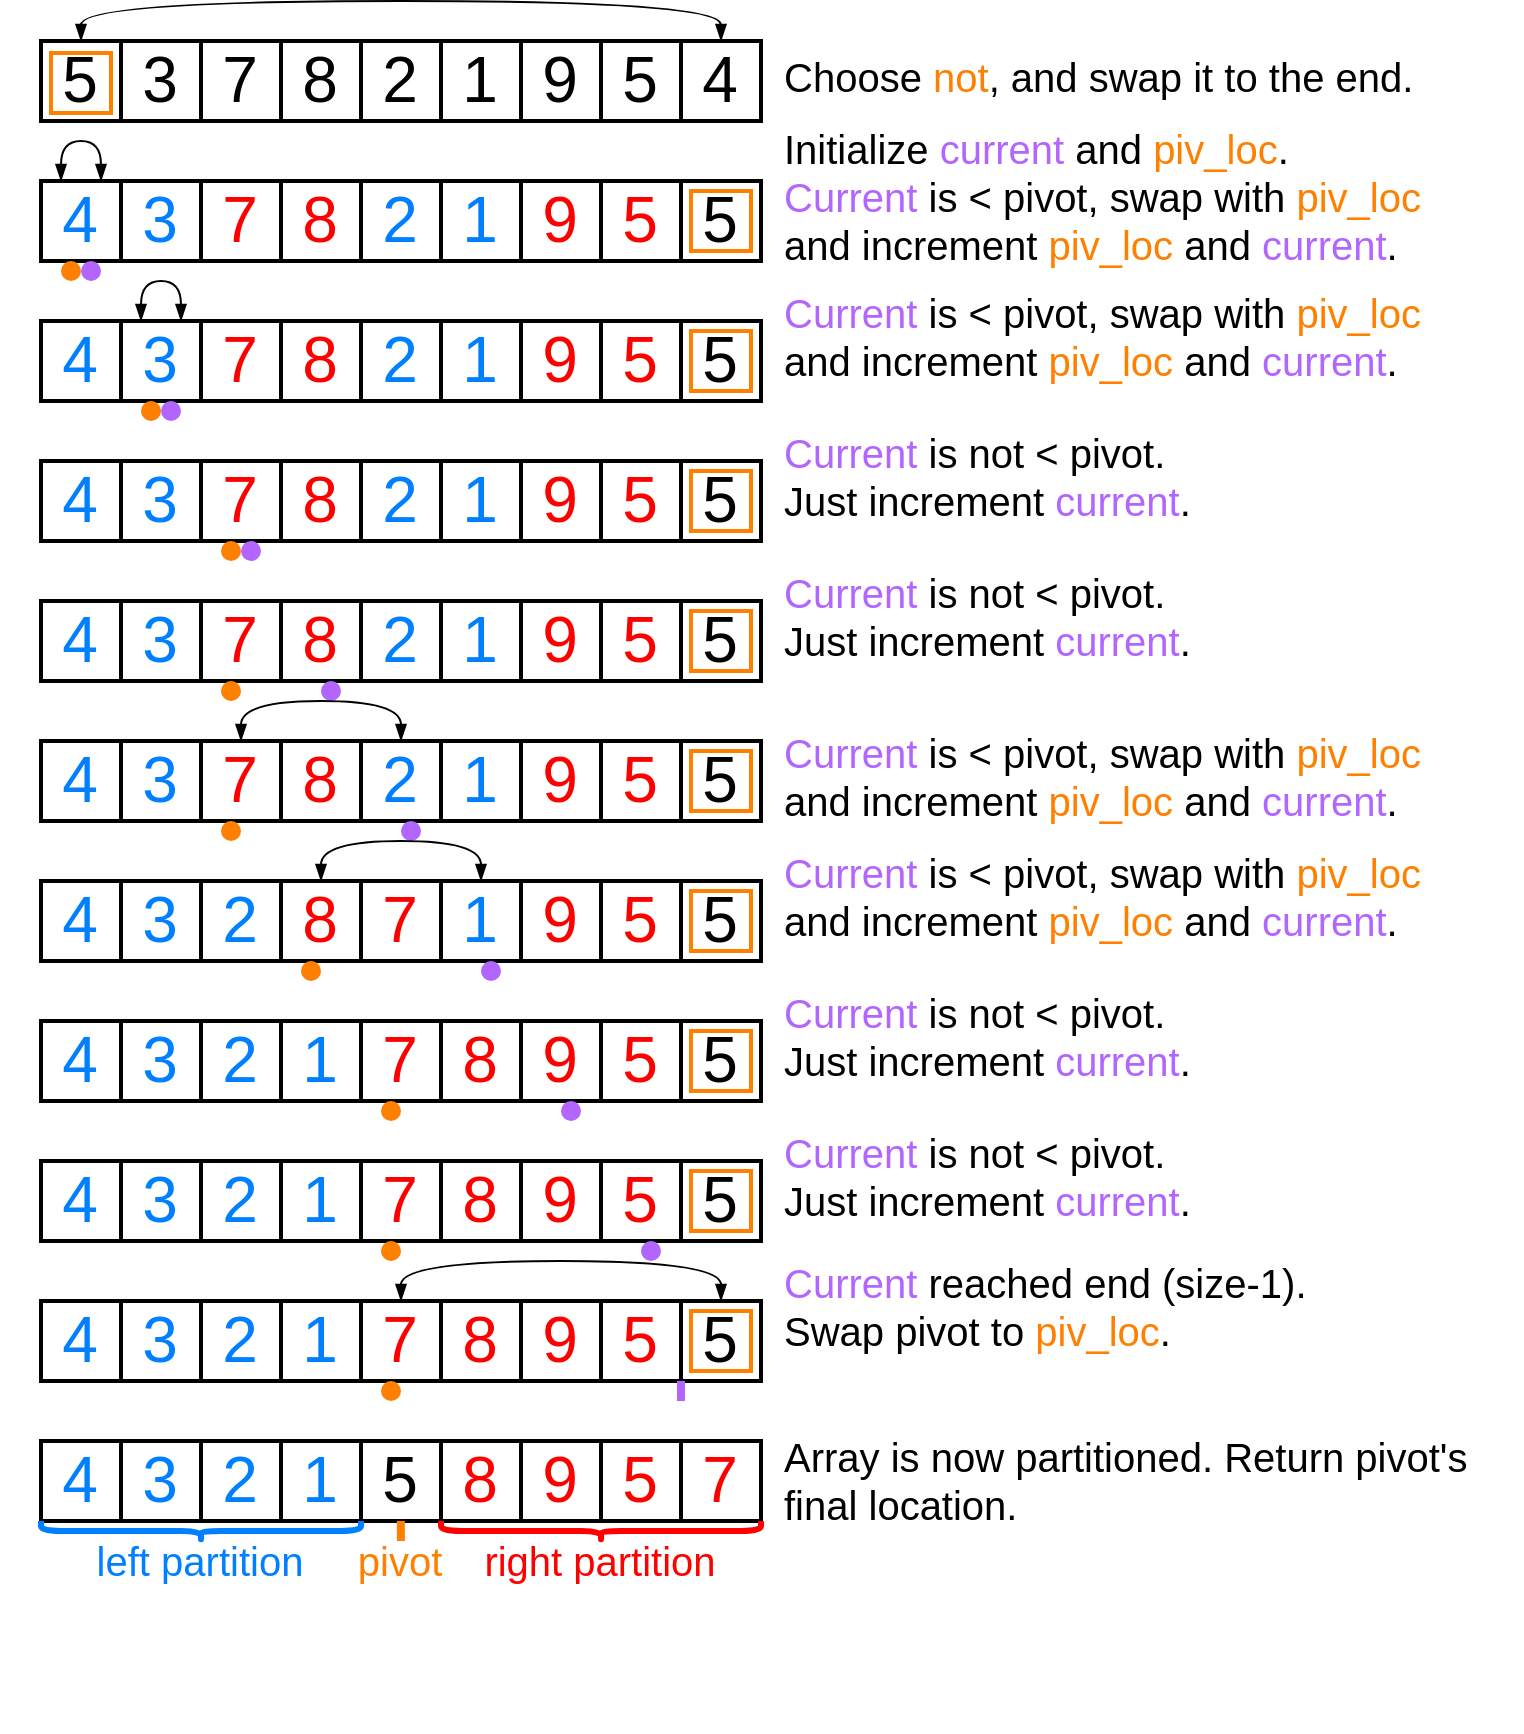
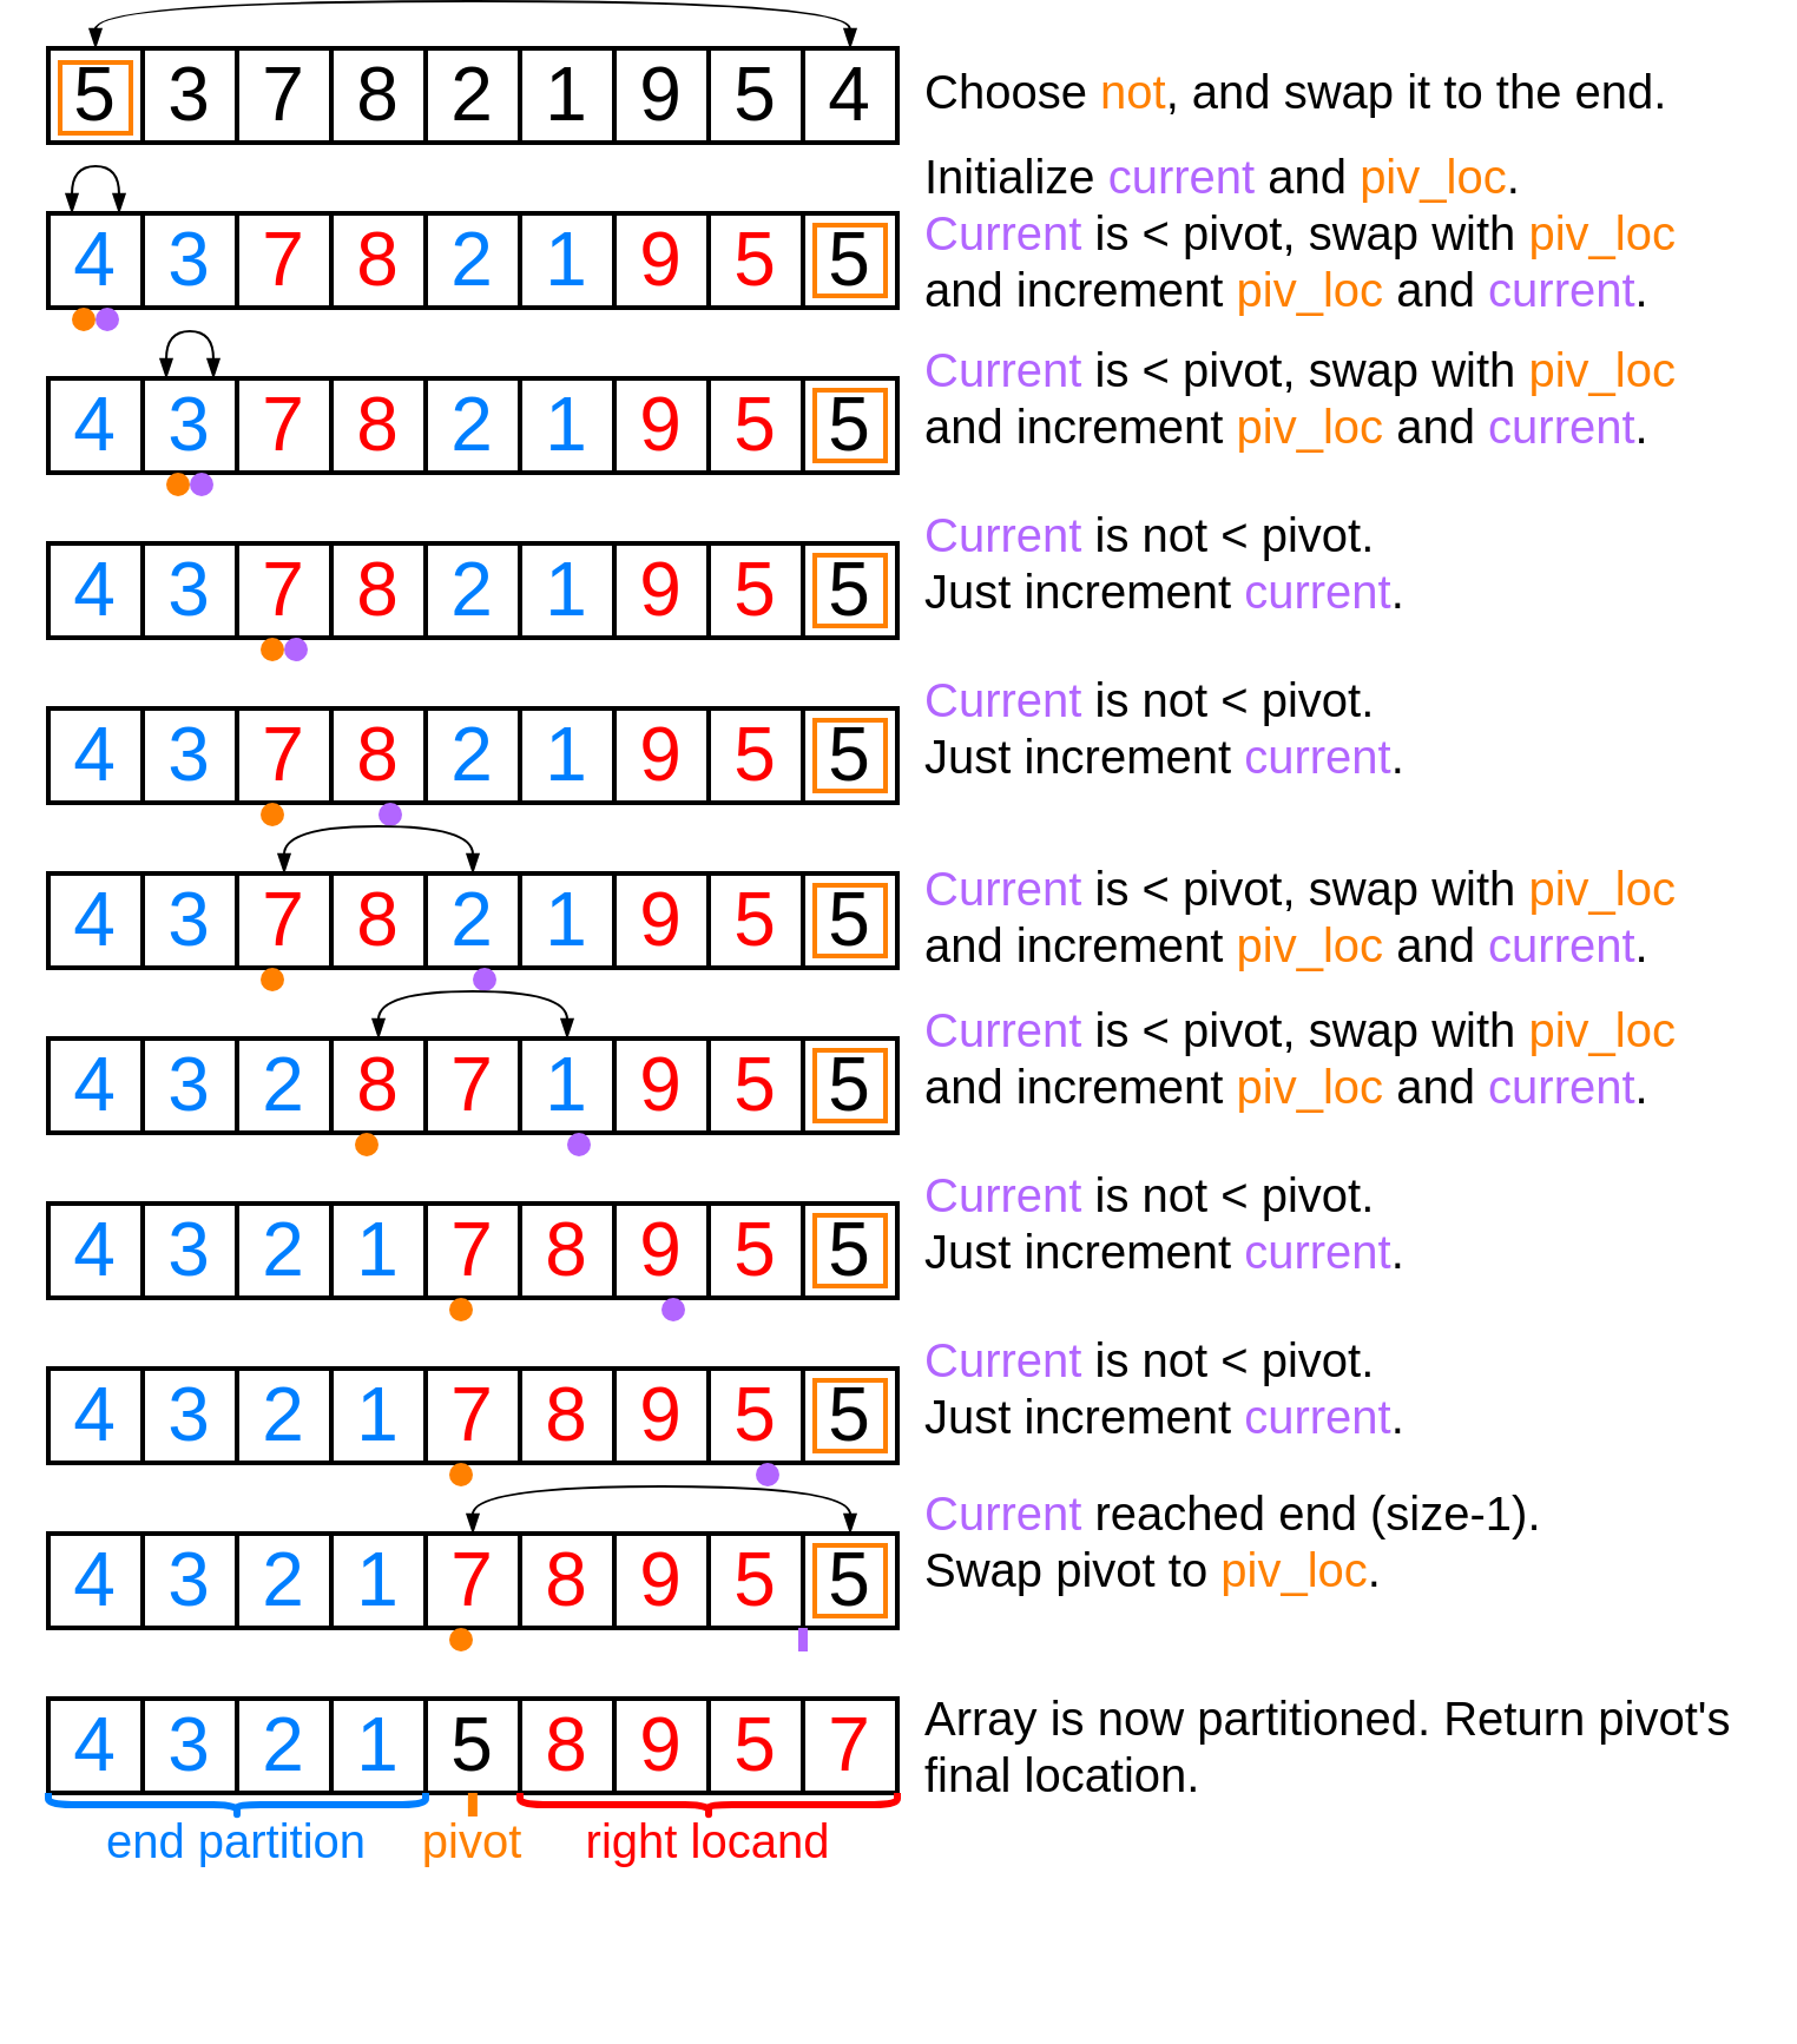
- <mxCell id="150" value="&lt;font style=&quot;font-size: 20px&quot; color=&quot;#007fff&quot;&gt;left partition&lt;/font&gt;" style="text;html=1;strokeColor=none;fillColor=none;align=center;verticalAlign=middle;whiteSpace=wrap;rounded=0;fontSize=20;fontColor=#FF0000;horizontal=1;" vertex="1" parent="1"><mxGeometry x="20" y="770" width="160" height="20" as="geometry" /></mxCell>
+ <mxCell id="150" value="&lt;font style=&quot;font-size: 20px&quot; color=&quot;#007fff&quot;&gt;end partition&lt;/font&gt;" style="text;html=1;strokeColor=none;fillColor=none;align=center;verticalAlign=middle;whiteSpace=wrap;rounded=0;fontSize=20;fontColor=#FF0000;horizontal=1;" vertex="1" parent="1"><mxGeometry x="20" y="770" width="160" height="20" as="geometry" /></mxCell>
- <mxCell id="151" value="&lt;font style=&quot;font-size: 20px&quot;&gt;right partition&lt;/font&gt;" style="text;html=1;strokeColor=none;fillColor=none;align=center;verticalAlign=middle;whiteSpace=wrap;rounded=0;fontSize=20;fontColor=#FF0000;horizontal=1;" vertex="1" parent="1"><mxGeometry x="220" y="770" width="160" height="20" as="geometry" /></mxCell>
+ <mxCell id="151" value="&lt;font style=&quot;font-size: 20px&quot;&gt;right locand&lt;/font&gt;" style="text;html=1;strokeColor=none;fillColor=none;align=center;verticalAlign=middle;whiteSpace=wrap;rounded=0;fontSize=20;fontColor=#FF0000;horizontal=1;" vertex="1" parent="1"><mxGeometry x="220" y="770" width="160" height="20" as="geometry" /></mxCell>
